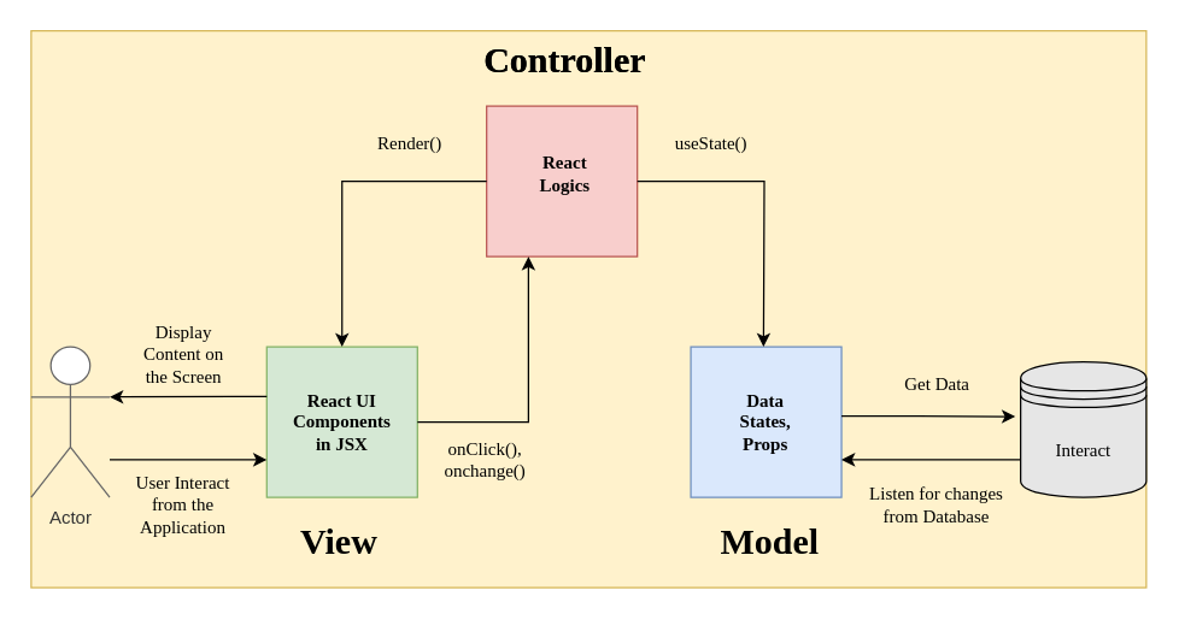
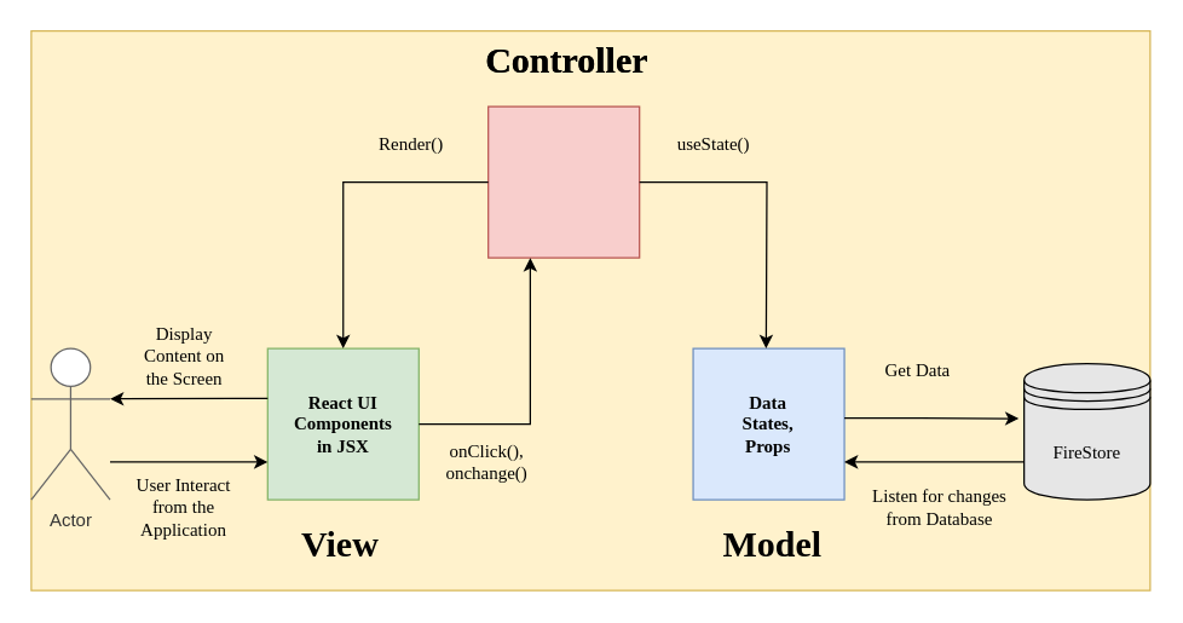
- <mxCell id="25" value="React Logics" style="text;html=1;strokeColor=none;fillColor=none;align=center;verticalAlign=middle;whiteSpace=wrap;rounded=0;fontStyle=1;fontFamily=Tahoma;" vertex="1" parent="2"><mxGeometry x="323.103" y="80" width="62.535" height="30" as="geometry" /></mxCell>
- <mxCell id="17" value="Get Data" style="text;html=1;strokeColor=none;fillColor=none;align=center;verticalAlign=middle;whiteSpace=wrap;rounded=0;fontFamily=Tahoma;" vertex="1" parent="2"><mxGeometry x="570.003" y="220" width="62.535" height="30" as="geometry" /></mxCell>
+ <mxCell id="17" value="Get Data" style="text;html=1;strokeColor=none;fillColor=none;align=center;verticalAlign=middle;whiteSpace=wrap;rounded=0;fontFamily=Tahoma;" vertex="1" parent="2"><mxGeometry x="555.003" y="210" width="62.535" height="30" as="geometry" /></mxCell>
- <mxCell id="14" value="Interact" style="shape=datastore;whiteSpace=wrap;html=1;fillColor=#E6E6E6;fontFamily=Tahoma;" vertex="1" parent="2"><mxGeometry x="656.62" y="220" width="83.38" height="90" as="geometry" /></mxCell>
+ <mxCell id="14" value="FireStore" style="shape=datastore;whiteSpace=wrap;html=1;fillColor=#E6E6E6;fontFamily=Tahoma;" vertex="1" parent="2"><mxGeometry x="656.62" y="220" width="83.38" height="90" as="geometry" /></mxCell>
